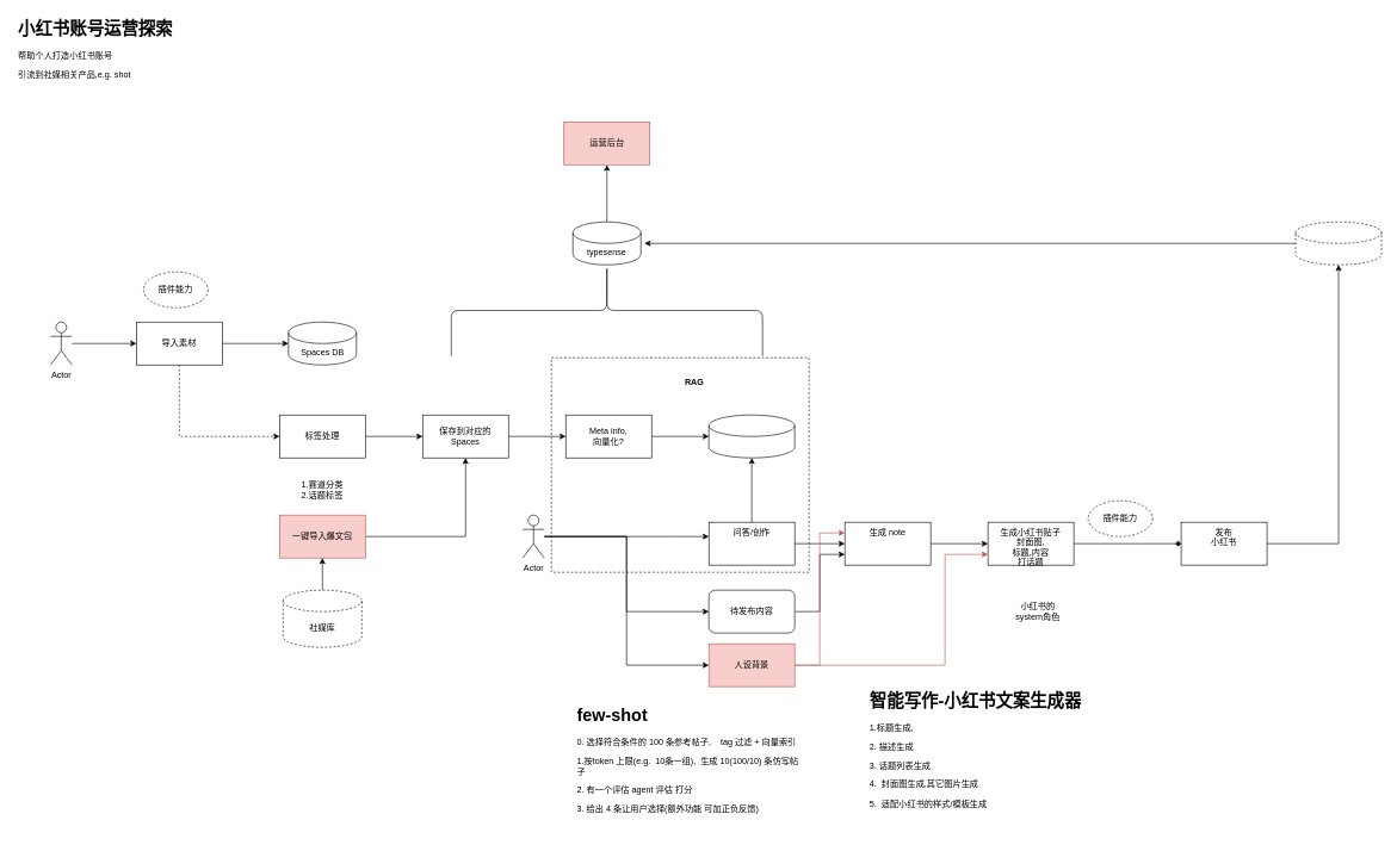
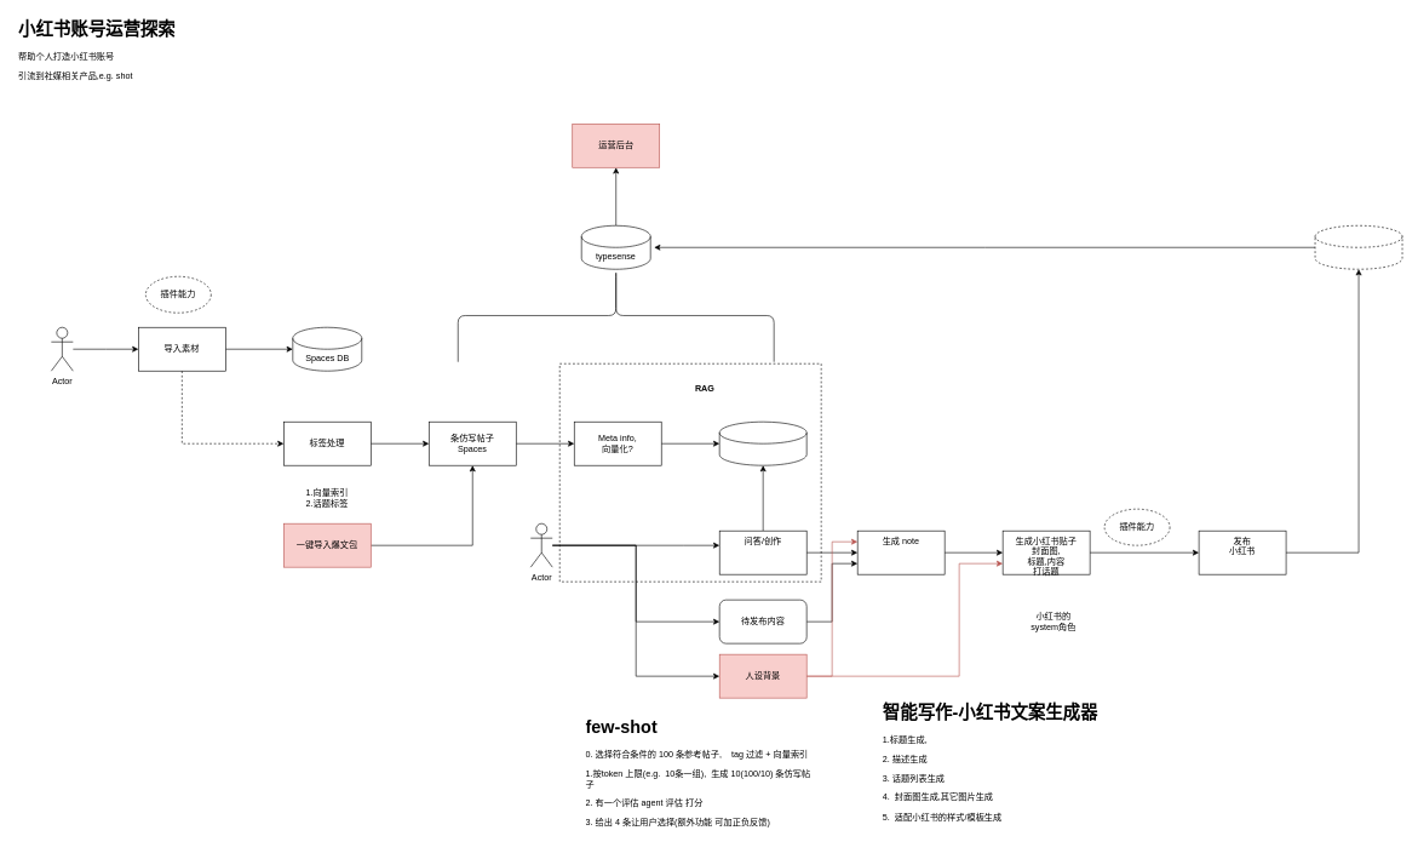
- <mxCell id="13" value="保存到对应的&lt;br&gt;Spaces" style="whiteSpace=wrap;html=1;rounded=0;" vertex="1" parent="1"><mxGeometry x="590" y="580" width="120" height="60" as="geometry" /></mxCell>
+ <mxCell id="13" value="条仿写帖子&lt;br&gt;Spaces" style="whiteSpace=wrap;html=1;rounded=0;" vertex="1" parent="1"><mxGeometry x="590" y="580" width="120" height="60" as="geometry" /></mxCell>
- <mxCell id="11" value="1.赛道分类&lt;br&gt;2.话题标签" style="text;html=1;strokeColor=none;fillColor=none;align=center;verticalAlign=middle;whiteSpace=wrap;rounded=0;" vertex="1" parent="1"><mxGeometry x="420" y="670" width="60" height="30" as="geometry" /></mxCell>
+ <mxCell id="11" value="1.向量索引&lt;br&gt;2.话题标签" style="text;html=1;strokeColor=none;fillColor=none;align=center;verticalAlign=middle;whiteSpace=wrap;rounded=0;" vertex="1" parent="1"><mxGeometry x="420" y="670" width="60" height="30" as="geometry" /></mxCell>
- <mxCell id="26" value="" style="edgeStyle=orthogonalEdgeStyle;rounded=0;orthogonalLoop=1;jettySize=auto;html=1;endArrow=diamond;" edge="1" parent="1" source="27" target="31"><mxGeometry relative="1" as="geometry" /></mxCell>
+ <mxCell id="26" value="" style="edgeStyle=orthogonalEdgeStyle;rounded=0;orthogonalLoop=1;jettySize=auto;html=1;" edge="1" parent="1" source="27" target="31"><mxGeometry relative="1" as="geometry" /></mxCell>
- <mxCell id="38" style="edgeStyle=orthogonalEdgeStyle;rounded=0;orthogonalLoop=1;jettySize=auto;html=1;entryX=0.5;entryY=1;entryDx=0;entryDy=0;" edge="1" parent="1" source="39" target="37"><mxGeometry relative="1" as="geometry" /></mxCell>
- <mxCell id="39" value="社媒库" style="shape=cylinder3;whiteSpace=wrap;html=1;boundedLbl=1;backgroundOutline=1;size=15;dashed=1;" vertex="1" parent="1"><mxGeometry x="395" y="825" width="110" height="80" as="geometry" /></mxCell>
